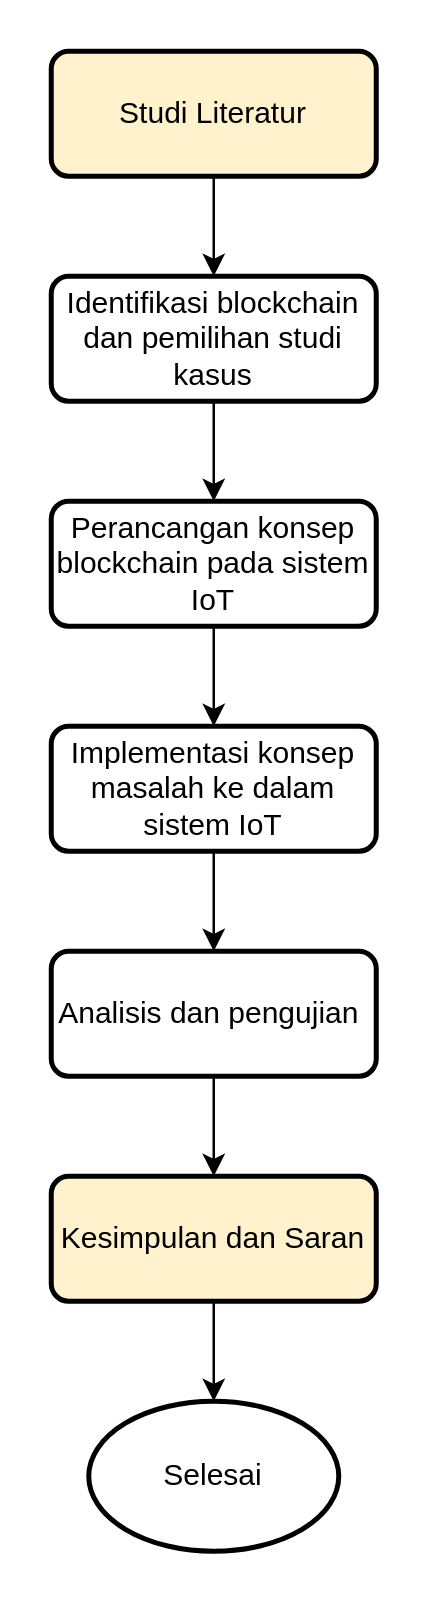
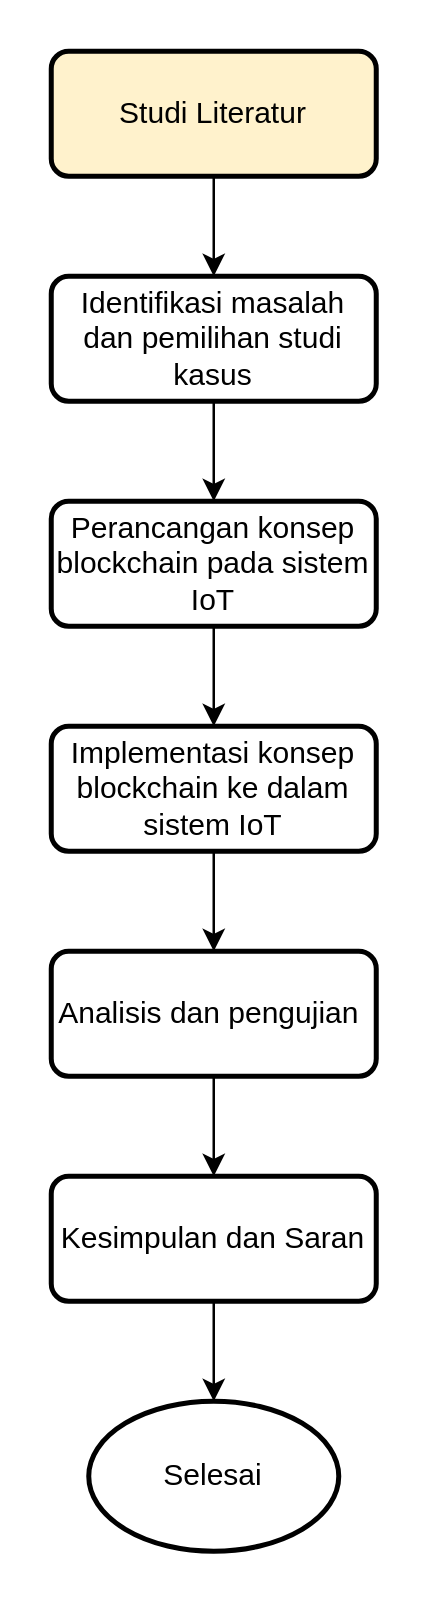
- <mxCell id="5" value="Identifikasi blockchain dan pemilihan studi kasus" style="rounded=1;whiteSpace=wrap;html=1;absoluteArcSize=1;arcSize=14;strokeWidth=2;" vertex="1" parent="1"><mxGeometry x="20" y="110" width="130" height="50" as="geometry" /></mxCell>
+ <mxCell id="5" value="Identifikasi masalah dan pemilihan studi kasus" style="rounded=1;whiteSpace=wrap;html=1;absoluteArcSize=1;arcSize=14;strokeWidth=2;" vertex="1" parent="1"><mxGeometry x="20" y="110" width="130" height="50" as="geometry" /></mxCell>
- <mxCell id="9" value="Implementasi konsep masalah ke dalam sistem IoT" style="rounded=1;whiteSpace=wrap;html=1;absoluteArcSize=1;arcSize=14;strokeWidth=2;" vertex="1" parent="1"><mxGeometry x="20" y="290" width="130" height="50" as="geometry" /></mxCell>
+ <mxCell id="9" value="Implementasi konsep blockchain ke dalam sistem IoT" style="rounded=1;whiteSpace=wrap;html=1;absoluteArcSize=1;arcSize=14;strokeWidth=2;" vertex="1" parent="1"><mxGeometry x="20" y="290" width="130" height="50" as="geometry" /></mxCell>
- <mxCell id="13" value="Kesimpulan dan Saran" style="rounded=1;whiteSpace=wrap;html=1;absoluteArcSize=1;arcSize=14;strokeWidth=2;fillColor=#fff2cc;" vertex="1" parent="1"><mxGeometry x="20" y="470" width="130" height="50" as="geometry" /></mxCell>
+ <mxCell id="13" value="Kesimpulan dan Saran" style="rounded=1;whiteSpace=wrap;html=1;absoluteArcSize=1;arcSize=14;strokeWidth=2;" vertex="1" parent="1"><mxGeometry x="20" y="470" width="130" height="50" as="geometry" /></mxCell>
